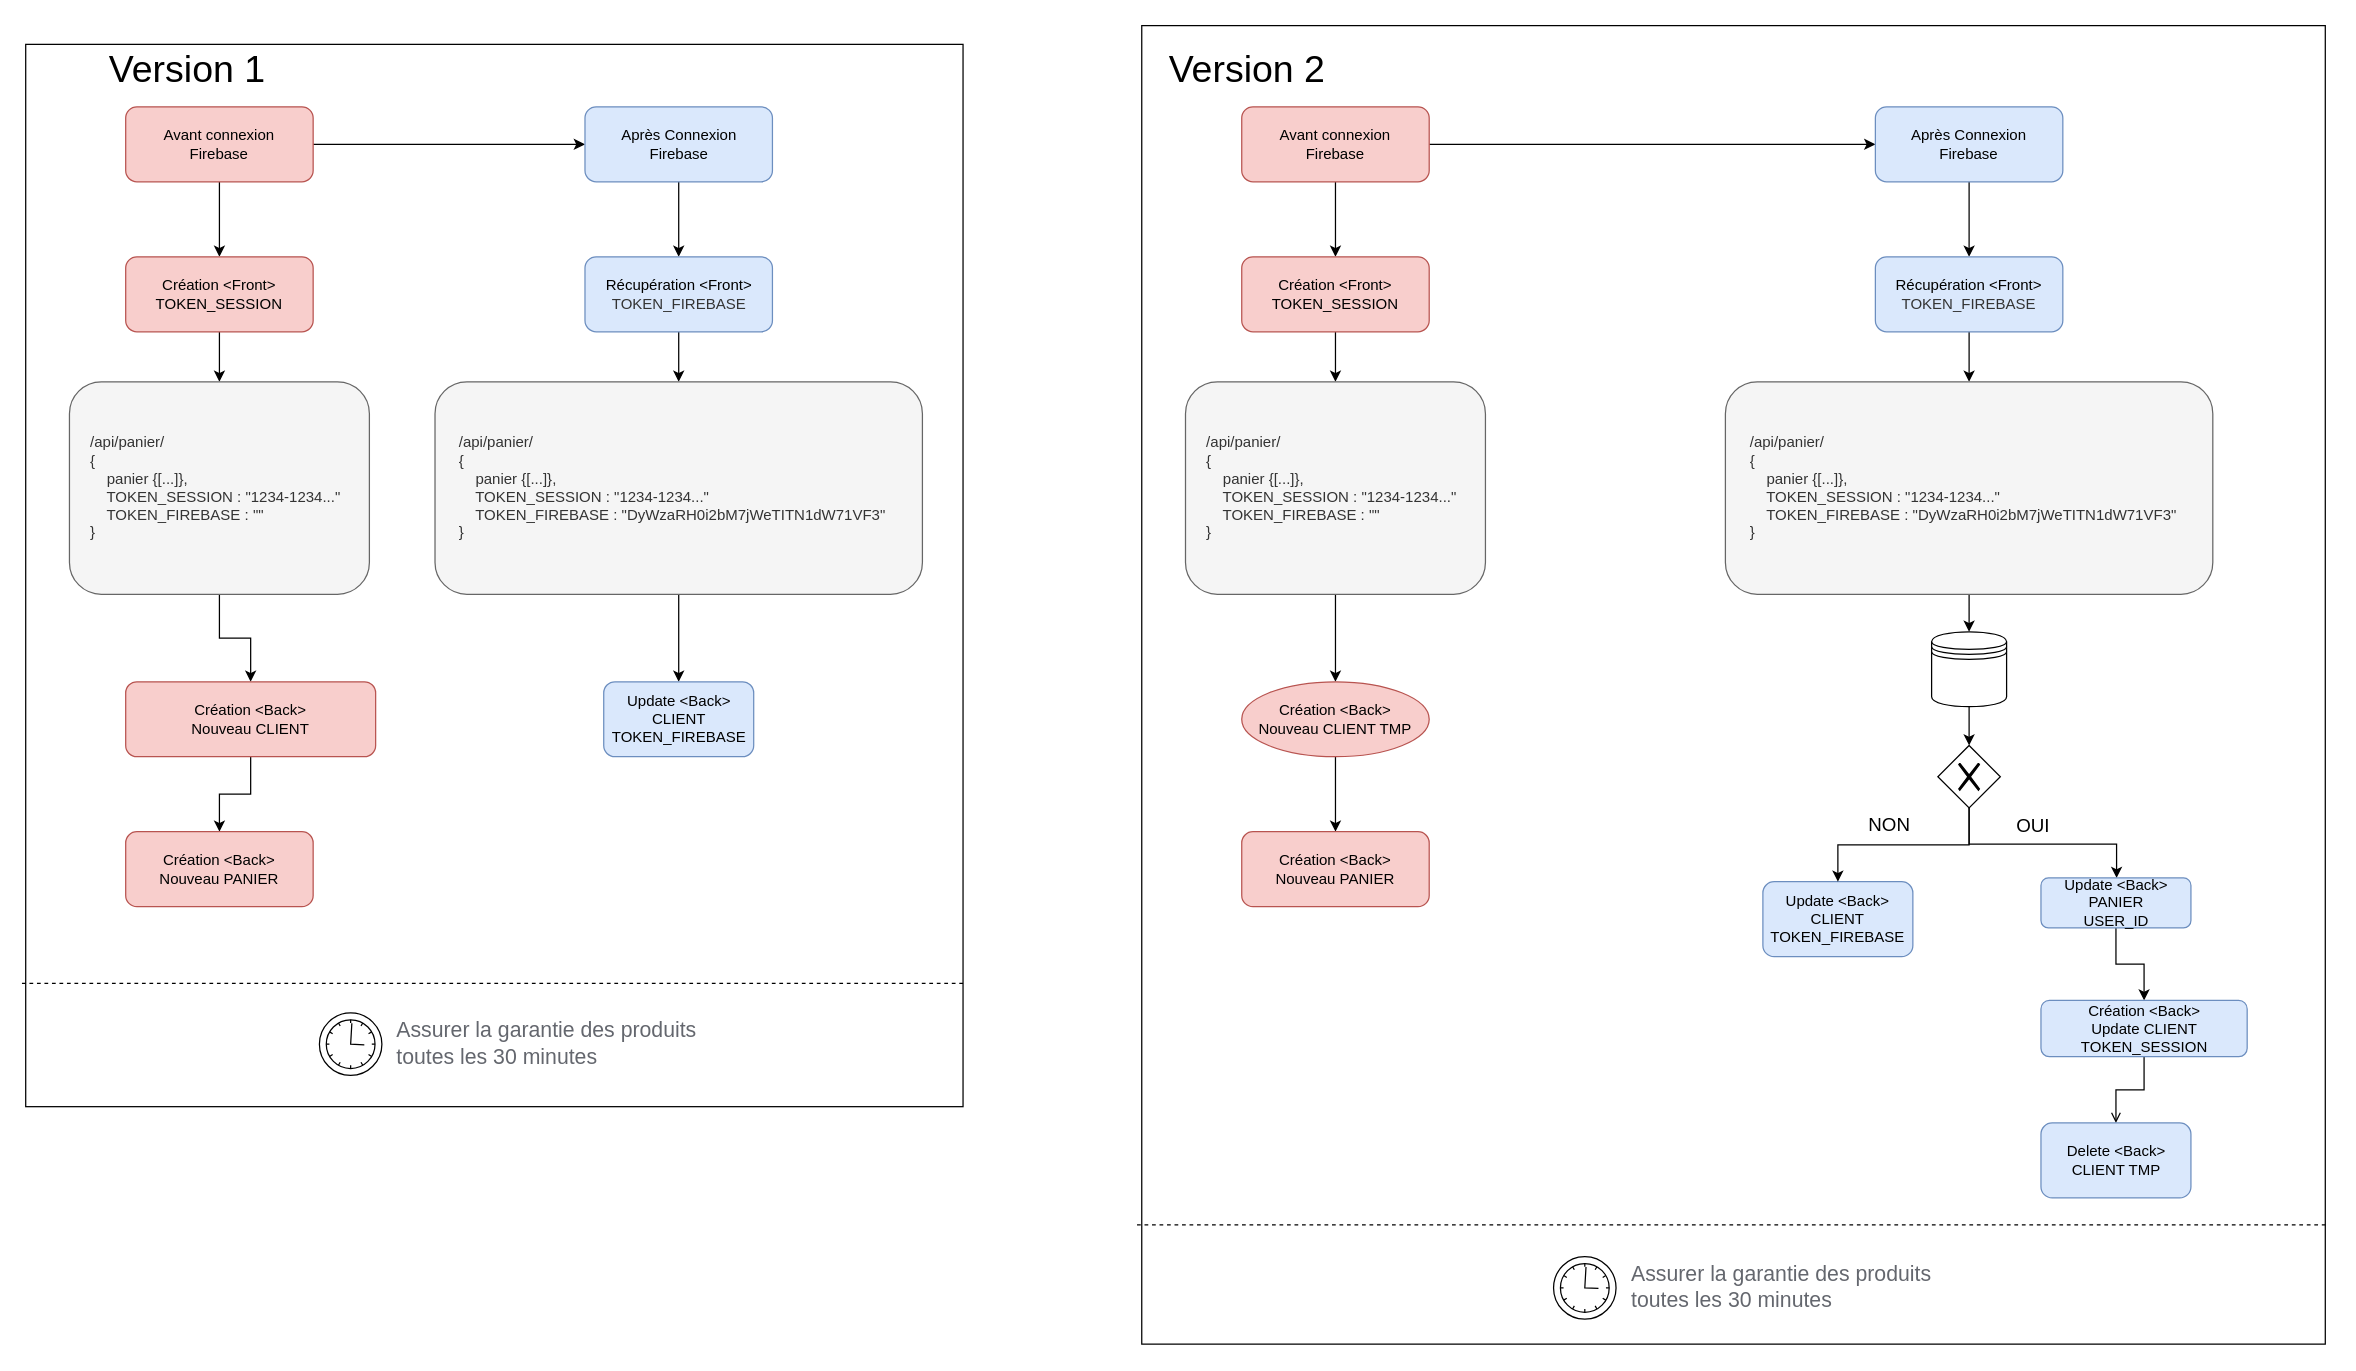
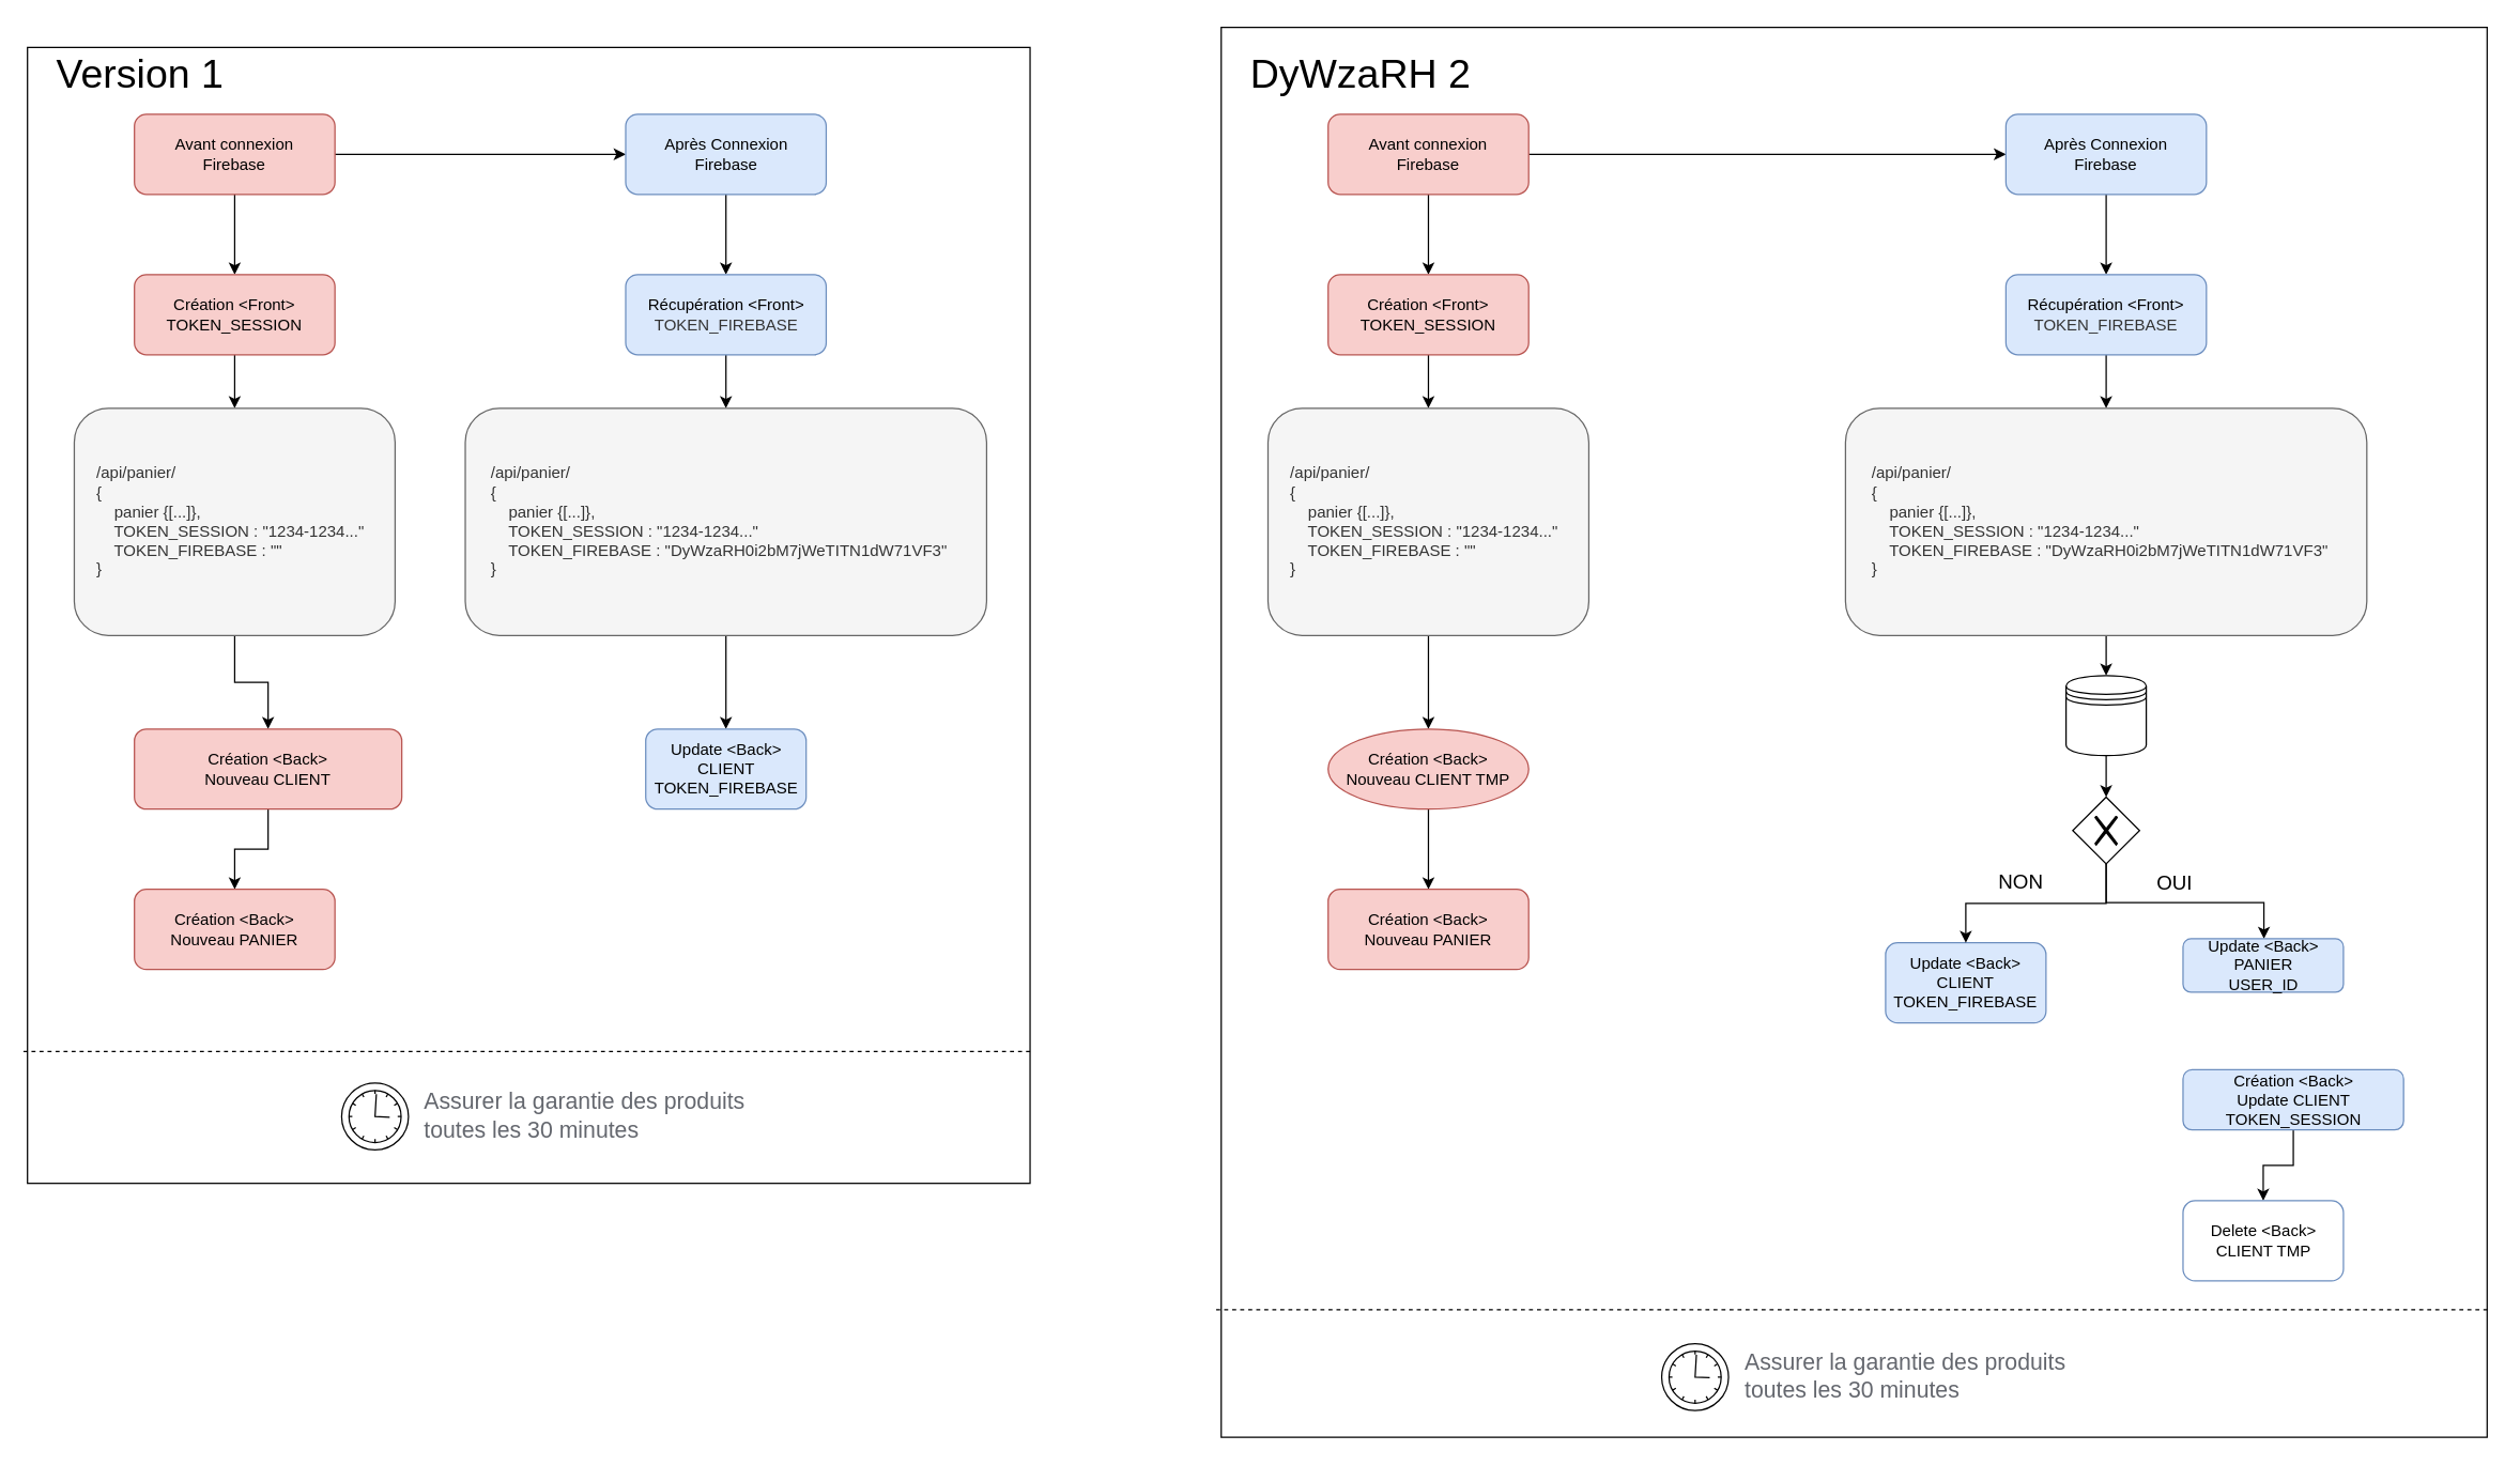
- <mxCell id="22" value="Version 1" style="text;html=1;strokeColor=none;fillColor=none;align=left;verticalAlign=middle;whiteSpace=wrap;rounded=0;fontSize=30;" vertex="1" parent="1"><mxGeometry x="85" y="45" width="380" height="20" as="geometry" /></mxCell>
+ <mxCell id="22" value="Version 1" style="text;html=1;strokeColor=none;fillColor=none;align=left;verticalAlign=middle;whiteSpace=wrap;rounded=0;fontSize=30;" vertex="1" parent="1"><mxGeometry x="40" y="45" width="380" height="20" as="geometry" /></mxCell>
- <mxCell id="45" value="Version 2" style="text;html=1;strokeColor=none;fillColor=none;align=left;verticalAlign=middle;whiteSpace=wrap;rounded=0;fontSize=30;" vertex="1" parent="1"><mxGeometry x="933" y="45" width="380" height="20" as="geometry" /></mxCell>
+ <mxCell id="45" value="DyWzaRH 2" style="text;html=1;strokeColor=none;fillColor=none;align=left;verticalAlign=middle;whiteSpace=wrap;rounded=0;fontSize=30;" vertex="1" parent="1"><mxGeometry x="933" y="45" width="380" height="20" as="geometry" /></mxCell>
- <mxCell id="54" style="edgeStyle=orthogonalEdgeStyle;rounded=0;orthogonalLoop=1;jettySize=auto;html=1;exitX=0.5;exitY=1;exitDx=0;exitDy=0;entryX=0.5;entryY=0;entryDx=0;entryDy=0;fontSize=15;" edge="1" parent="1" source="55" target="57"><mxGeometry relative="1" as="geometry" /></mxCell>
- <mxCell id="56" style="edgeStyle=orthogonalEdgeStyle;rounded=0;orthogonalLoop=1;jettySize=auto;html=1;exitX=0.5;exitY=1;exitDx=0;exitDy=0;entryX=0.5;entryY=0;entryDx=0;entryDy=0;fontSize=15;endArrow=open;" edge="1" parent="1" source="57" target="58"><mxGeometry relative="1" as="geometry" /></mxCell>
+ <mxCell id="56" style="edgeStyle=orthogonalEdgeStyle;rounded=0;orthogonalLoop=1;jettySize=auto;html=1;exitX=0.5;exitY=1;exitDx=0;exitDy=0;entryX=0.5;entryY=0;entryDx=0;entryDy=0;fontSize=15;" edge="1" parent="1" source="57" target="58"><mxGeometry relative="1" as="geometry" /></mxCell>
- <mxCell id="58" value="Delete &amp;lt;Back&amp;gt;&lt;br&gt;CLIENT TMP" style="rounded=1;whiteSpace=wrap;html=1;fillColor=#dae8fc;strokeColor=#6c8ebf;" vertex="1" parent="1"><mxGeometry x="1632.5" y="898" width="120" height="60" as="geometry" /></mxCell>
+ <mxCell id="58" value="Delete &amp;lt;Back&amp;gt;&lt;br&gt;CLIENT TMP" style="rounded=1;whiteSpace=wrap;html=1;fillColor=#ffffff;strokeColor=#6c8ebf;" vertex="1" parent="1"><mxGeometry x="1632.5" y="898" width="120" height="60" as="geometry" /></mxCell>
